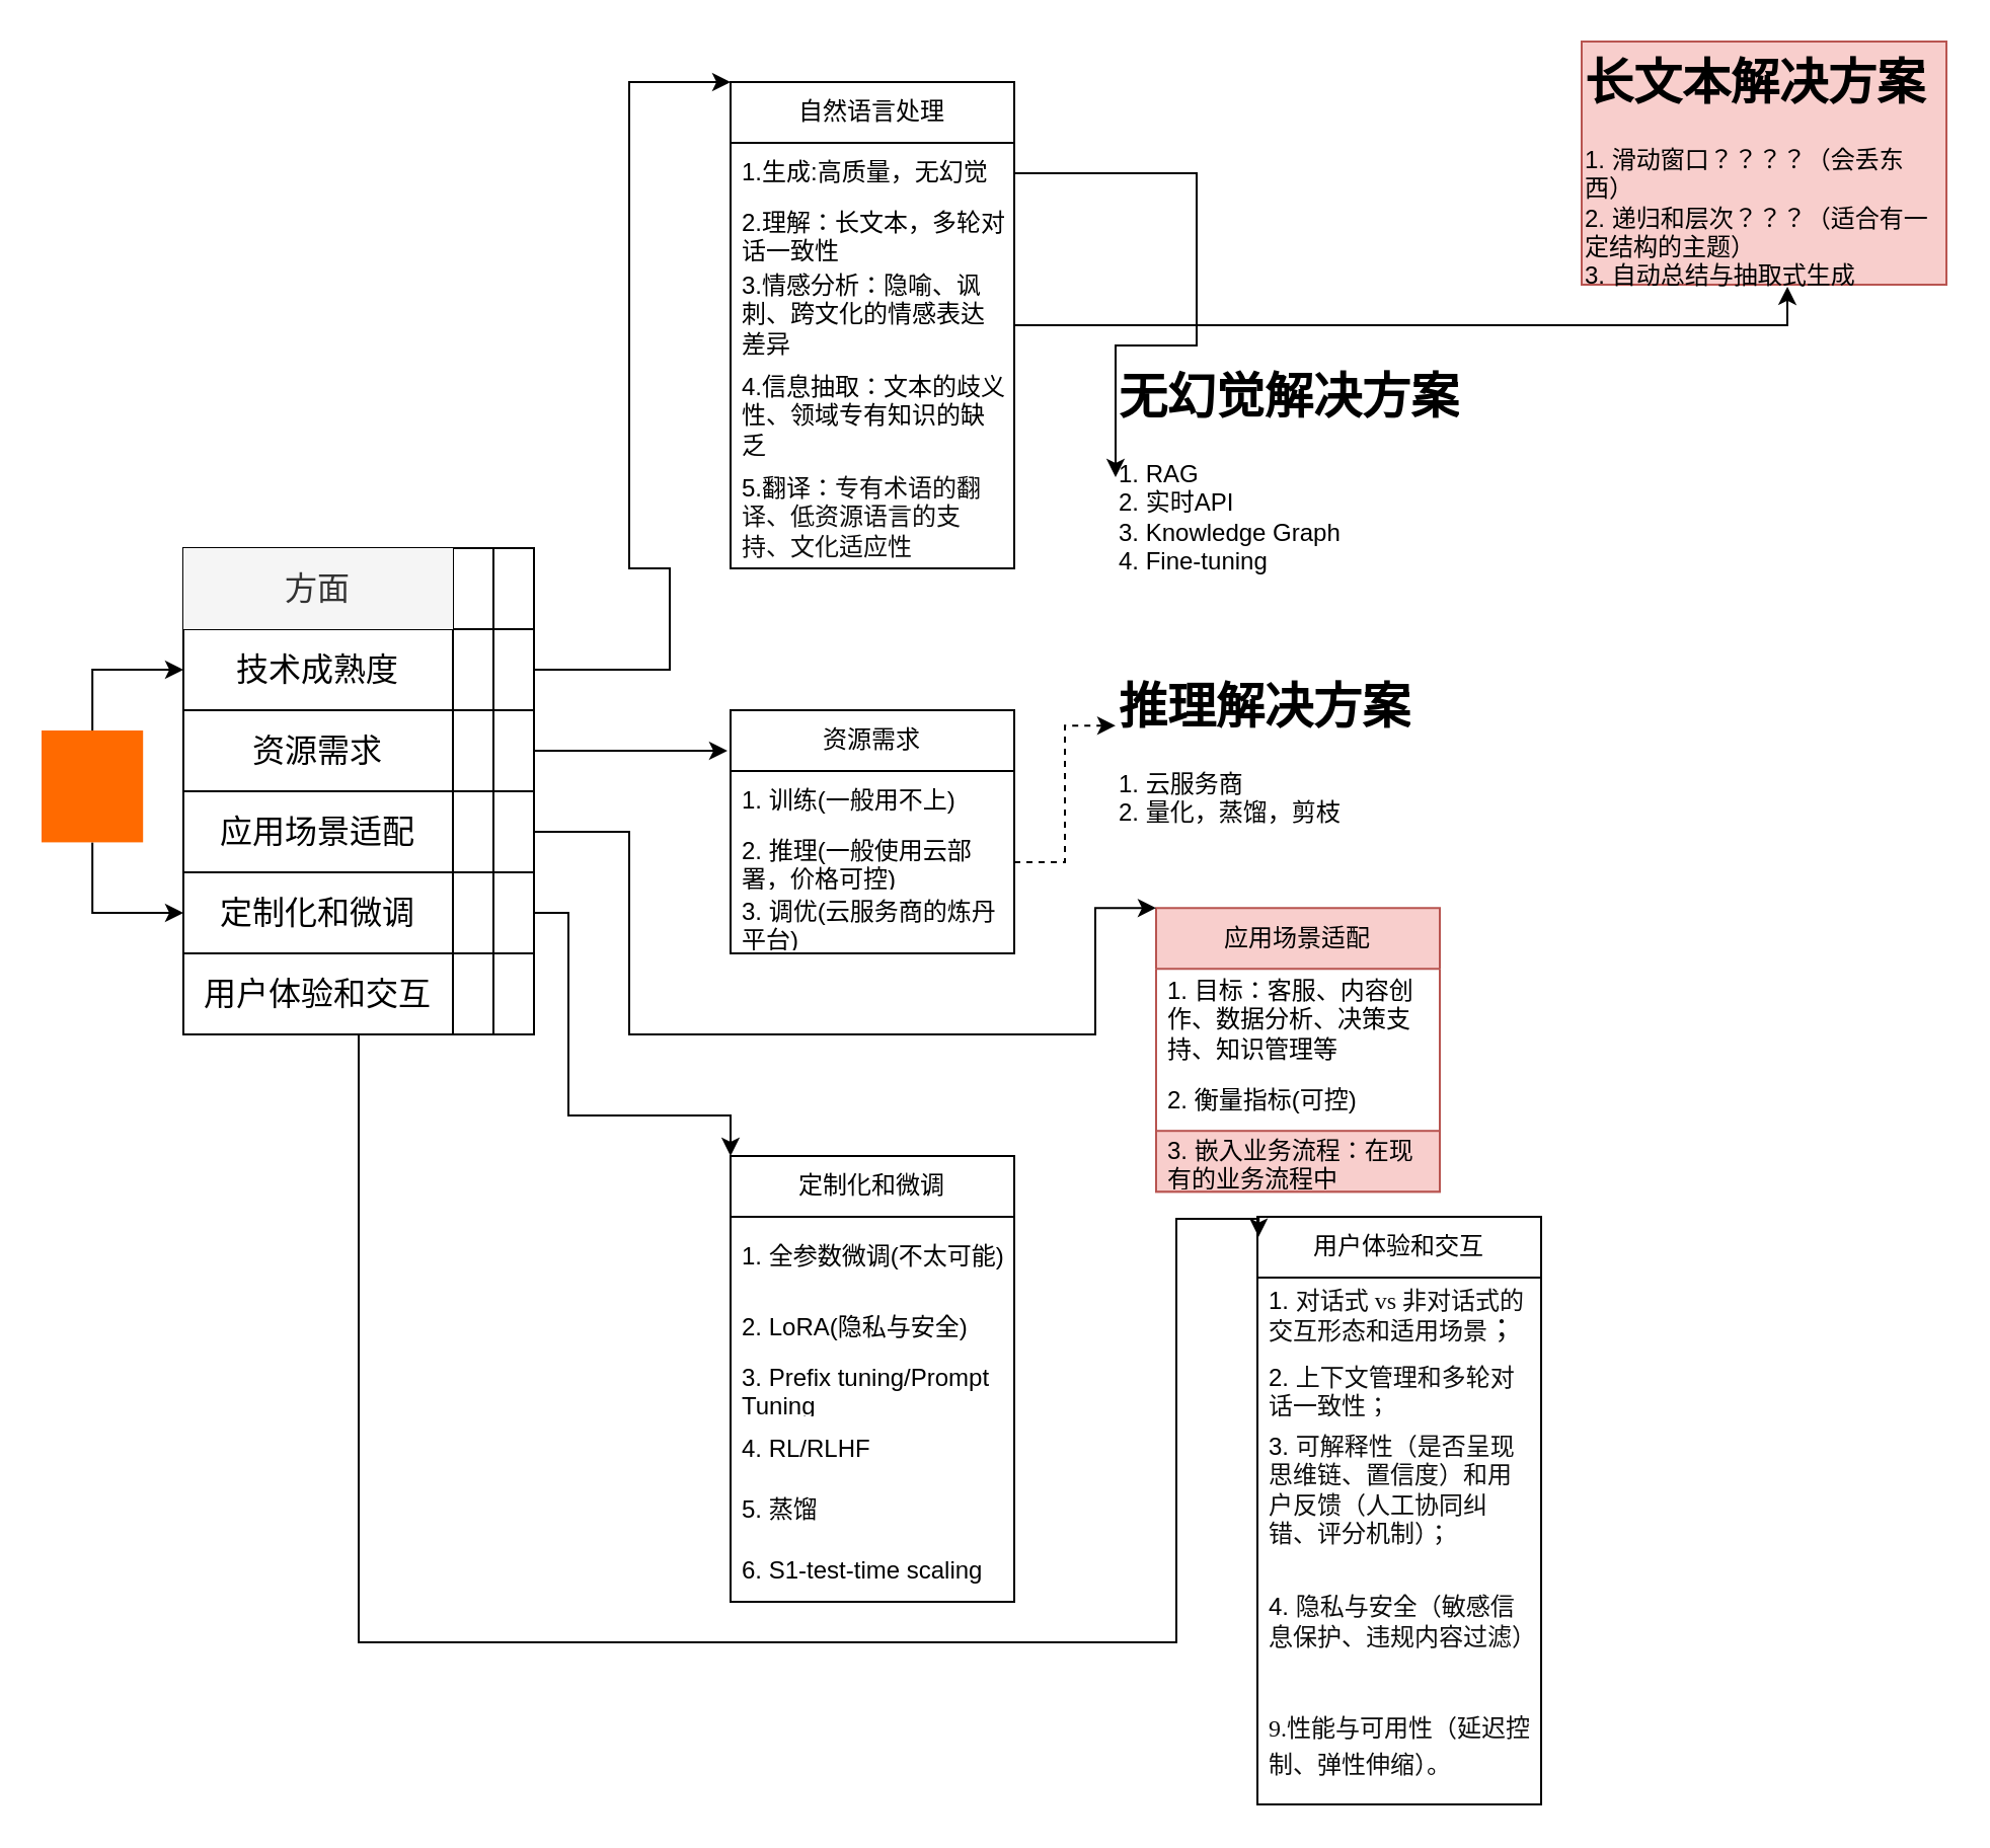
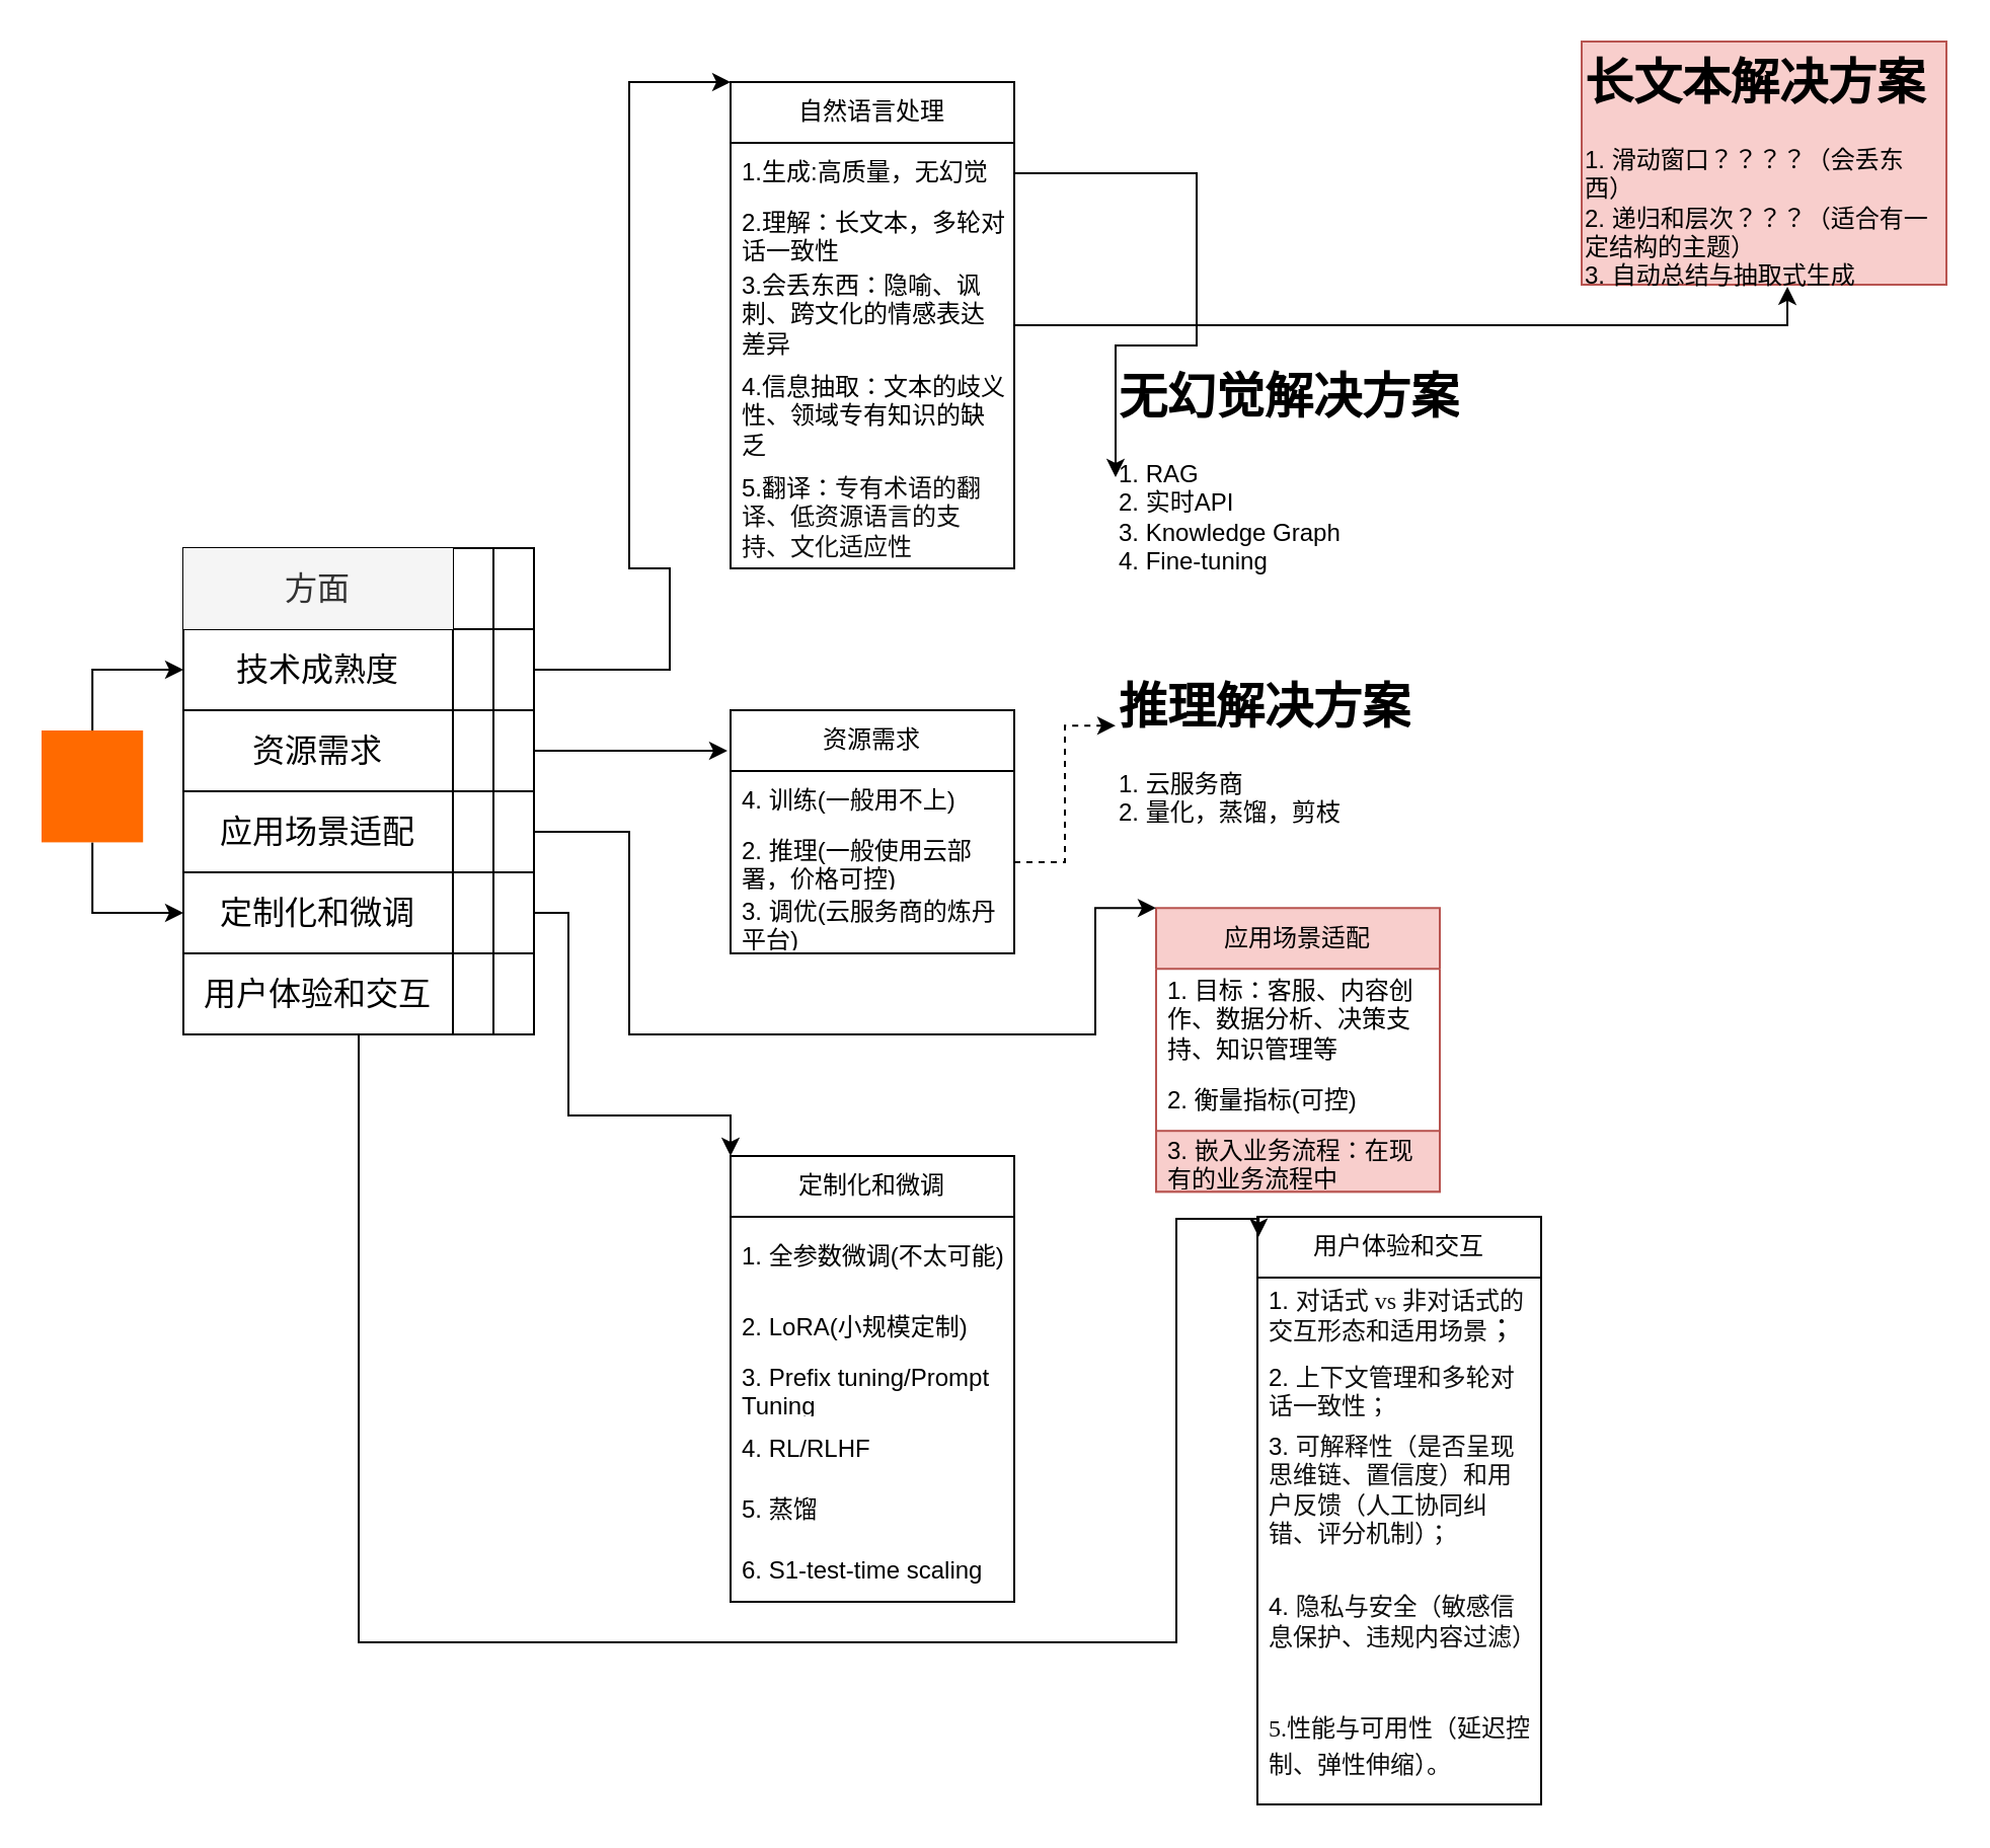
- <mxCell id="34" value="3.情感分析：隐喻、讽刺、跨文化的情感表达差异" style="text;strokeColor=none;fillColor=none;align=left;verticalAlign=middle;spacingLeft=4;spacingRight=4;overflow=hidden;points=[[0,0.5],[1,0.5]];portConstraint=eastwest;rotatable=0;whiteSpace=wrap;html=1;" vertex="1" parent="31"><mxGeometry y="90" width="140" height="50" as="geometry" /></mxCell>
+ <mxCell id="34" value="3.会丢东西：隐喻、讽刺、跨文化的情感表达差异" style="text;strokeColor=none;fillColor=none;align=left;verticalAlign=middle;spacingLeft=4;spacingRight=4;overflow=hidden;points=[[0,0.5],[1,0.5]];portConstraint=eastwest;rotatable=0;whiteSpace=wrap;html=1;" vertex="1" parent="31"><mxGeometry y="90" width="140" height="50" as="geometry" /></mxCell>
- <mxCell id="43" value="1. 训练(一般用不上)" style="text;strokeColor=none;fillColor=none;align=left;verticalAlign=middle;spacingLeft=4;spacingRight=4;overflow=hidden;points=[[0,0.5],[1,0.5]];portConstraint=eastwest;rotatable=0;whiteSpace=wrap;html=1;" vertex="1" parent="42"><mxGeometry y="30" width="140" height="30" as="geometry" /></mxCell>
+ <mxCell id="43" value="4. 训练(一般用不上)" style="text;strokeColor=none;fillColor=none;align=left;verticalAlign=middle;spacingLeft=4;spacingRight=4;overflow=hidden;points=[[0,0.5],[1,0.5]];portConstraint=eastwest;rotatable=0;whiteSpace=wrap;html=1;" vertex="1" parent="42"><mxGeometry y="30" width="140" height="30" as="geometry" /></mxCell>
- <mxCell id="56" value="2. LoRA(隐私与安全)" style="text;strokeColor=none;fillColor=none;align=left;verticalAlign=middle;spacingLeft=4;spacingRight=4;overflow=hidden;points=[[0,0.5],[1,0.5]];portConstraint=eastwest;rotatable=0;whiteSpace=wrap;html=1;" vertex="1" parent="54"><mxGeometry y="70" width="140" height="30" as="geometry" /></mxCell>
+ <mxCell id="56" value="2. LoRA(小规模定制)" style="text;strokeColor=none;fillColor=none;align=left;verticalAlign=middle;spacingLeft=4;spacingRight=4;overflow=hidden;points=[[0,0.5],[1,0.5]];portConstraint=eastwest;rotatable=0;whiteSpace=wrap;html=1;" vertex="1" parent="54"><mxGeometry y="70" width="140" height="30" as="geometry" /></mxCell>
- <mxCell id="67" value="&lt;p style=&quot;margin: 0px; font-variant-numeric: normal; font-variant-east-asian: normal; font-variant-alternates: normal; font-size-adjust: none; font-kerning: auto; font-optical-sizing: auto; font-feature-settings: normal; font-variation-settings: normal; font-variant-position: normal; font-variant-emoji: normal; font-stretch: normal; line-height: normal; font-family: &amp;quot;.AppleSystemUIFont&amp;quot;; color: rgb(14, 14, 14);&quot; class=&quot;p1&quot;&gt;&lt;font&gt;9.性能与可用性（延迟控制、弹性伸缩）。&lt;/font&gt;&lt;/p&gt;" style="text;align=left;verticalAlign=middle;spacingLeft=4;spacingRight=4;overflow=hidden;points=[[0,0.5],[1,0.5]];portConstraint=eastwest;rotatable=0;whiteSpace=wrap;html=1;" vertex="1" parent="62"><mxGeometry y="230" width="140" height="60" as="geometry" /></mxCell>
+ <mxCell id="67" value="&lt;p style=&quot;margin: 0px; font-variant-numeric: normal; font-variant-east-asian: normal; font-variant-alternates: normal; font-size-adjust: none; font-kerning: auto; font-optical-sizing: auto; font-feature-settings: normal; font-variation-settings: normal; font-variant-position: normal; font-variant-emoji: normal; font-stretch: normal; line-height: normal; font-family: &amp;quot;.AppleSystemUIFont&amp;quot;; color: rgb(14, 14, 14);&quot; class=&quot;p1&quot;&gt;&lt;font&gt;5.性能与可用性（延迟控制、弹性伸缩）。&lt;/font&gt;&lt;/p&gt;" style="text;align=left;verticalAlign=middle;spacingLeft=4;spacingRight=4;overflow=hidden;points=[[0,0.5],[1,0.5]];portConstraint=eastwest;rotatable=0;whiteSpace=wrap;html=1;" vertex="1" parent="62"><mxGeometry y="230" width="140" height="60" as="geometry" /></mxCell>
